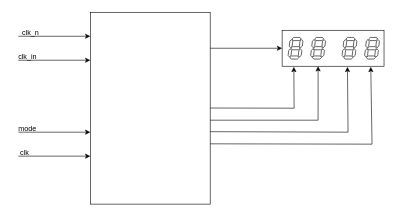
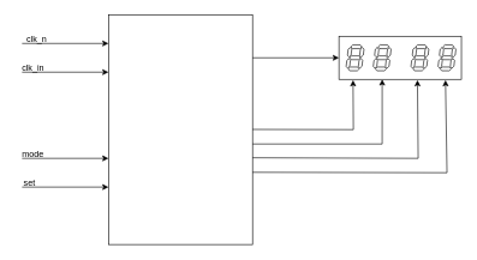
- <mxCell id="10" value="clk" style="text;html=1;align=center;verticalAlign=middle;resizable=0;points=[];autosize=1;strokeColor=none;fillColor=none;" vertex="1" parent="1"><mxGeometry x="20" y="240" width="40" height="30" as="geometry" /></mxCell>
+ <mxCell id="10" value="set" style="text;html=1;align=center;verticalAlign=middle;resizable=0;points=[];autosize=1;strokeColor=none;fillColor=none;" vertex="1" parent="1"><mxGeometry x="20" y="240" width="40" height="30" as="geometry" /></mxCell>
